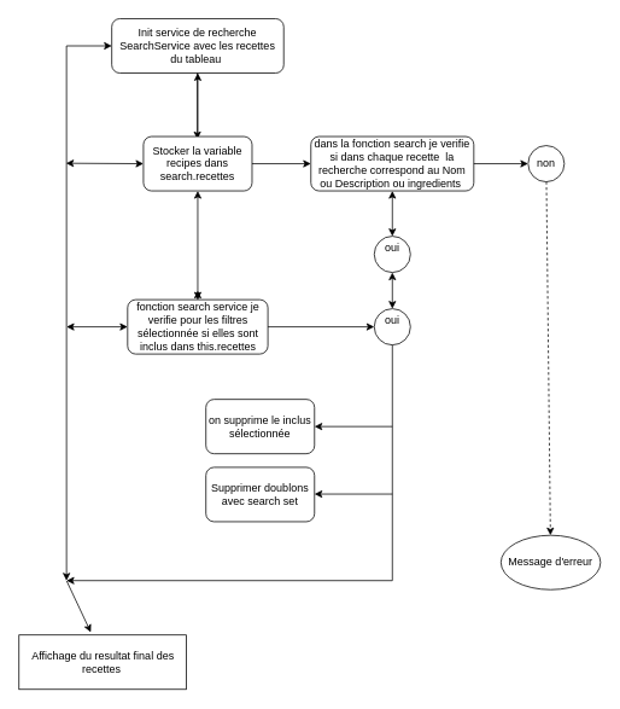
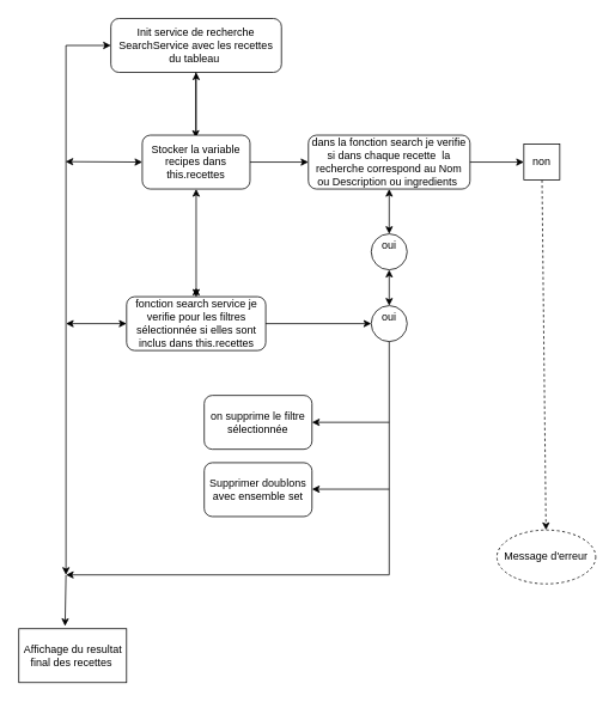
- <mxCell id="5" value="Stocker la variable recipes dans search.recettes" style="rounded=1;whiteSpace=wrap;html=1;" parent="1" vertex="1"><mxGeometry x="158" y="150" width="120" height="60" as="geometry" /></mxCell>
+ <mxCell id="5" value="Stocker la variable recipes dans this.recettes" style="rounded=1;whiteSpace=wrap;html=1;" parent="1" vertex="1"><mxGeometry x="158" y="150" width="120" height="60" as="geometry" /></mxCell>
- <mxCell id="13" value="&lt;div&gt;non&lt;/div&gt;" style="ellipse;whiteSpace=wrap;html=1;aspect=fixed;" parent="1" vertex="1"><mxGeometry x="583" y="160" width="40" height="40" as="geometry" /></mxCell>
+ <mxCell id="13" value="&lt;div&gt;non&lt;/div&gt;" style="whiteSpace=wrap;html=1;aspect=fixed;rounded=0;" parent="1" vertex="1"><mxGeometry x="583" y="160" width="40" height="40" as="geometry" /></mxCell>
- <mxCell id="26" value="on supprime le inclus sélectionnée" style="rounded=1;whiteSpace=wrap;html=1;" parent="1" vertex="1"><mxGeometry x="227" y="440" width="120" height="60" as="geometry" /></mxCell>
+ <mxCell id="26" value="on supprime le filtre sélectionnée" style="rounded=1;whiteSpace=wrap;html=1;" parent="1" vertex="1"><mxGeometry x="227" y="440" width="120" height="60" as="geometry" /></mxCell>
- <mxCell id="28" value="Supprimer doublons avec search set" style="rounded=1;whiteSpace=wrap;html=1;" parent="1" vertex="1"><mxGeometry x="227" y="515" width="120" height="60" as="geometry" /></mxCell>
+ <mxCell id="28" value="Supprimer doublons avec ensemble set" style="rounded=1;whiteSpace=wrap;html=1;" parent="1" vertex="1"><mxGeometry x="227" y="515" width="120" height="60" as="geometry" /></mxCell>
- <mxCell id="14" value="Message d'erreur" style="ellipse;whiteSpace=wrap;html=1;" parent="1" vertex="1"><mxGeometry x="553" y="590" width="110" height="60" as="geometry" /></mxCell>
+ <mxCell id="14" value="Message d'erreur" style="ellipse;whiteSpace=wrap;html=1;dashed=1;" parent="1" vertex="1"><mxGeometry x="553" y="590" width="110" height="60" as="geometry" /></mxCell>
- <mxCell id="23" value="Affichage du resultat final des recettes&amp;nbsp;" style="rounded=0;whiteSpace=wrap;html=1;" parent="1" vertex="1"><mxGeometry x="20.5" y="700" width="185" height="60" as="geometry" /></mxCell>
+ <mxCell id="23" value="Affichage du resultat final des recettes&amp;nbsp;" style="rounded=0;whiteSpace=wrap;html=1;" parent="1" vertex="1"><mxGeometry x="20.5" y="700" width="120" height="60" as="geometry" /></mxCell>
